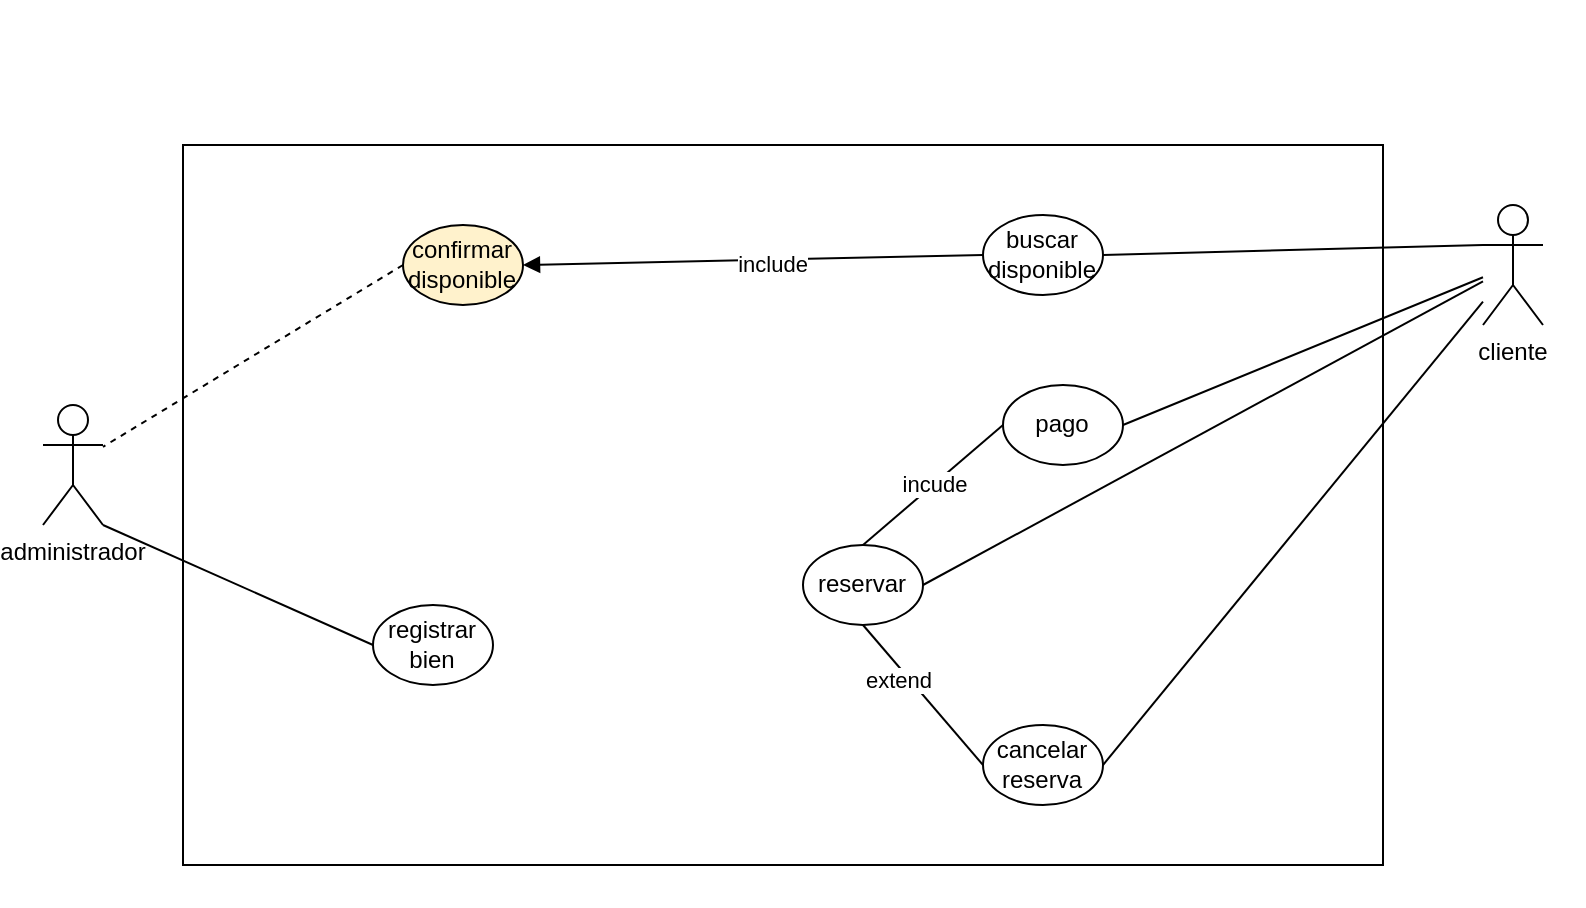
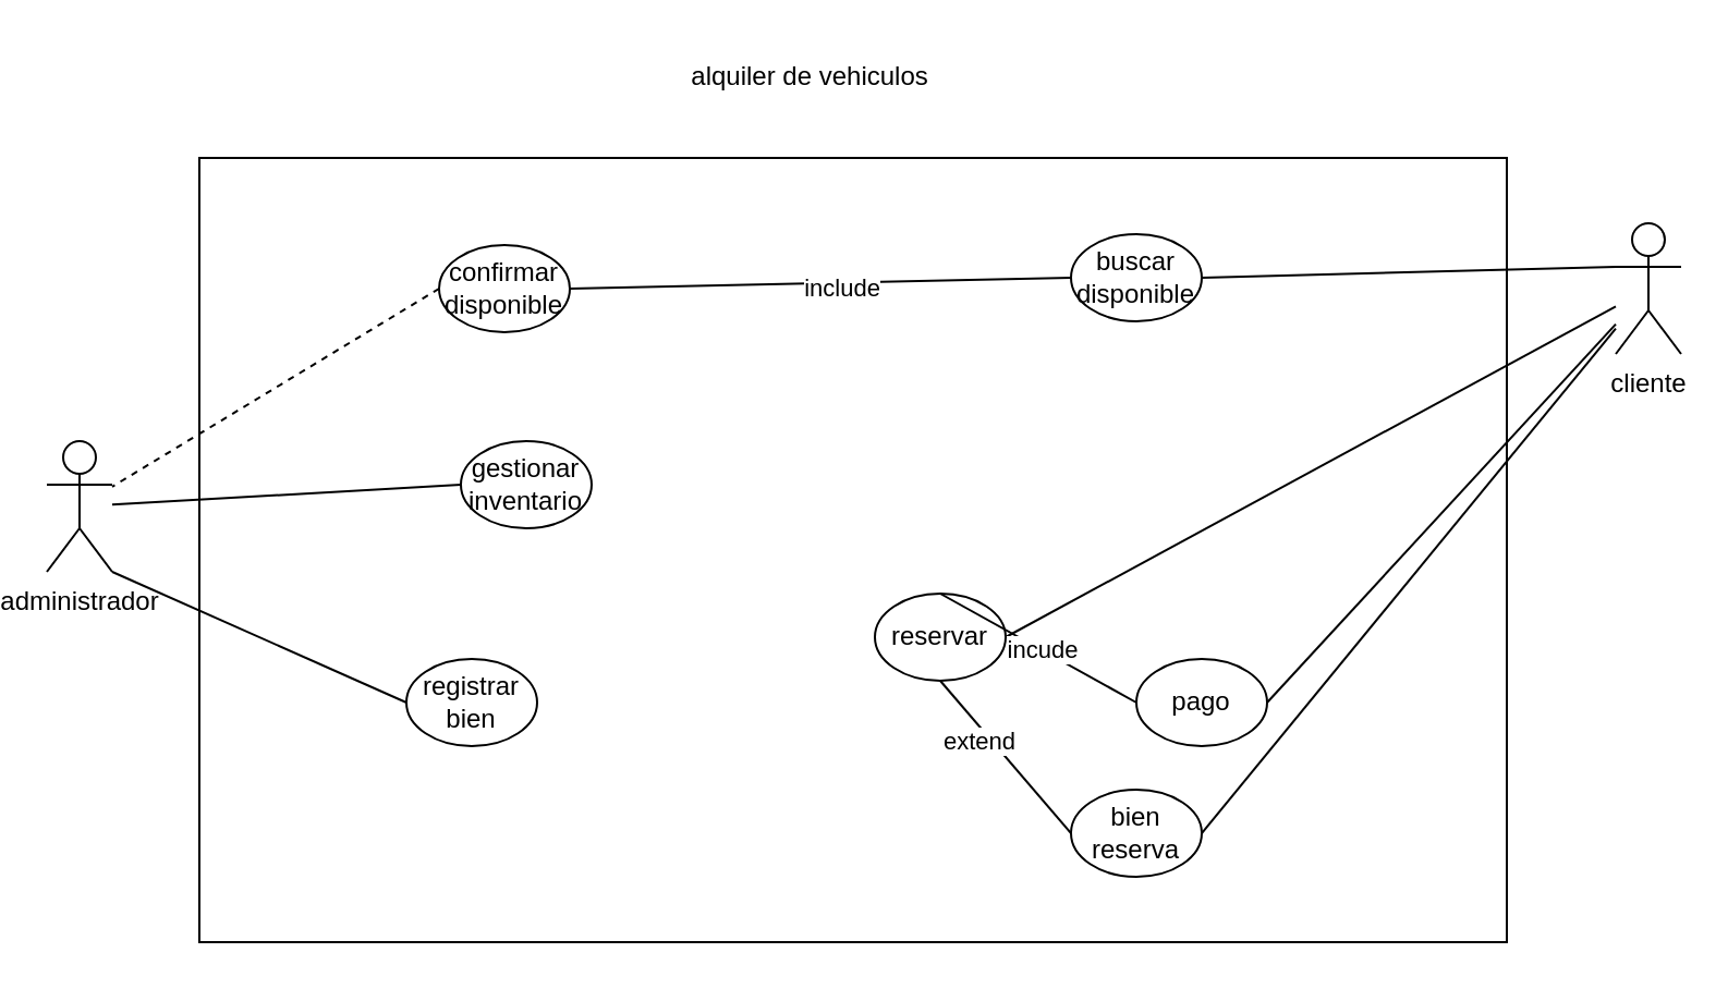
+ <mxCell id="5" value="alquiler de vehiculos" style="text;html=1;align=center;verticalAlign=middle;resizable=0;points=[];autosize=1;strokeColor=none;fillColor=none;" vertex="1" parent="1"><mxGeometry x="305" y="20" width="130" height="30" as="geometry" /></mxCell>
- <mxCell id="10" value="confirmar disponible" style="ellipse;whiteSpace=wrap;html=1;fillColor=#fff2cc;" vertex="1" parent="1"><mxGeometry x="200" y="112" width="60" height="40" as="geometry" /></mxCell>
+ <mxCell id="10" value="confirmar disponible" style="ellipse;whiteSpace=wrap;html=1;" vertex="1" parent="1"><mxGeometry x="200" y="112" width="60" height="40" as="geometry" /></mxCell>
- <mxCell id="20" value="" style="endArrow=block;html=1;rounded=0;exitX=0;exitY=0.5;exitDx=0;exitDy=0;entryX=1;entryY=0.5;entryDx=0;entryDy=0;" edge="1" parent="1" source="6" target="10"><mxGeometry width="50" height="50" relative="1" as="geometry"><mxPoint x="500" y="122" as="sourcePoint" /><mxPoint x="350" y="213" as="targetPoint" /></mxGeometry></mxCell>
+ <mxCell id="20" value="" style="endArrow=none;html=1;rounded=0;exitX=0;exitY=0.5;exitDx=0;exitDy=0;entryX=1;entryY=0.5;entryDx=0;entryDy=0;" edge="1" parent="1" source="6" target="10"><mxGeometry width="50" height="50" relative="1" as="geometry"><mxPoint x="500" y="122" as="sourcePoint" /><mxPoint x="350" y="213" as="targetPoint" /></mxGeometry></mxCell>
- <mxCell id="8" value="pago" style="ellipse;whiteSpace=wrap;html=1;" vertex="1" parent="1"><mxGeometry x="500" y="192" width="60" height="40" as="geometry" /></mxCell>
+ <mxCell id="8" value="pago" style="ellipse;whiteSpace=wrap;html=1;" vertex="1" parent="1"><mxGeometry x="520" y="302" width="60" height="40" as="geometry" /></mxCell>
+ <mxCell id="11" value="gestionar inventario" style="ellipse;whiteSpace=wrap;html=1;" vertex="1" parent="1"><mxGeometry x="210" y="202" width="60" height="40" as="geometry" /></mxCell>
+ <mxCell id="14" value="" style="endArrow=none;html=1;rounded=0;exitX=0;exitY=0.5;exitDx=0;exitDy=0;" edge="1" parent="1" source="11" target="3"><mxGeometry width="50" height="50" relative="1" as="geometry"><mxPoint x="310" y="242" as="sourcePoint" /><mxPoint x="160" y="333" as="targetPoint" /></mxGeometry></mxCell>
- <mxCell id="9" value="cancelar reserva" style="ellipse;whiteSpace=wrap;html=1;" vertex="1" parent="1"><mxGeometry x="490" y="362" width="60" height="40" as="geometry" /></mxCell>
+ <mxCell id="9" value="bien reserva" style="ellipse;whiteSpace=wrap;html=1;" vertex="1" parent="1"><mxGeometry x="490" y="362" width="60" height="40" as="geometry" /></mxCell>
